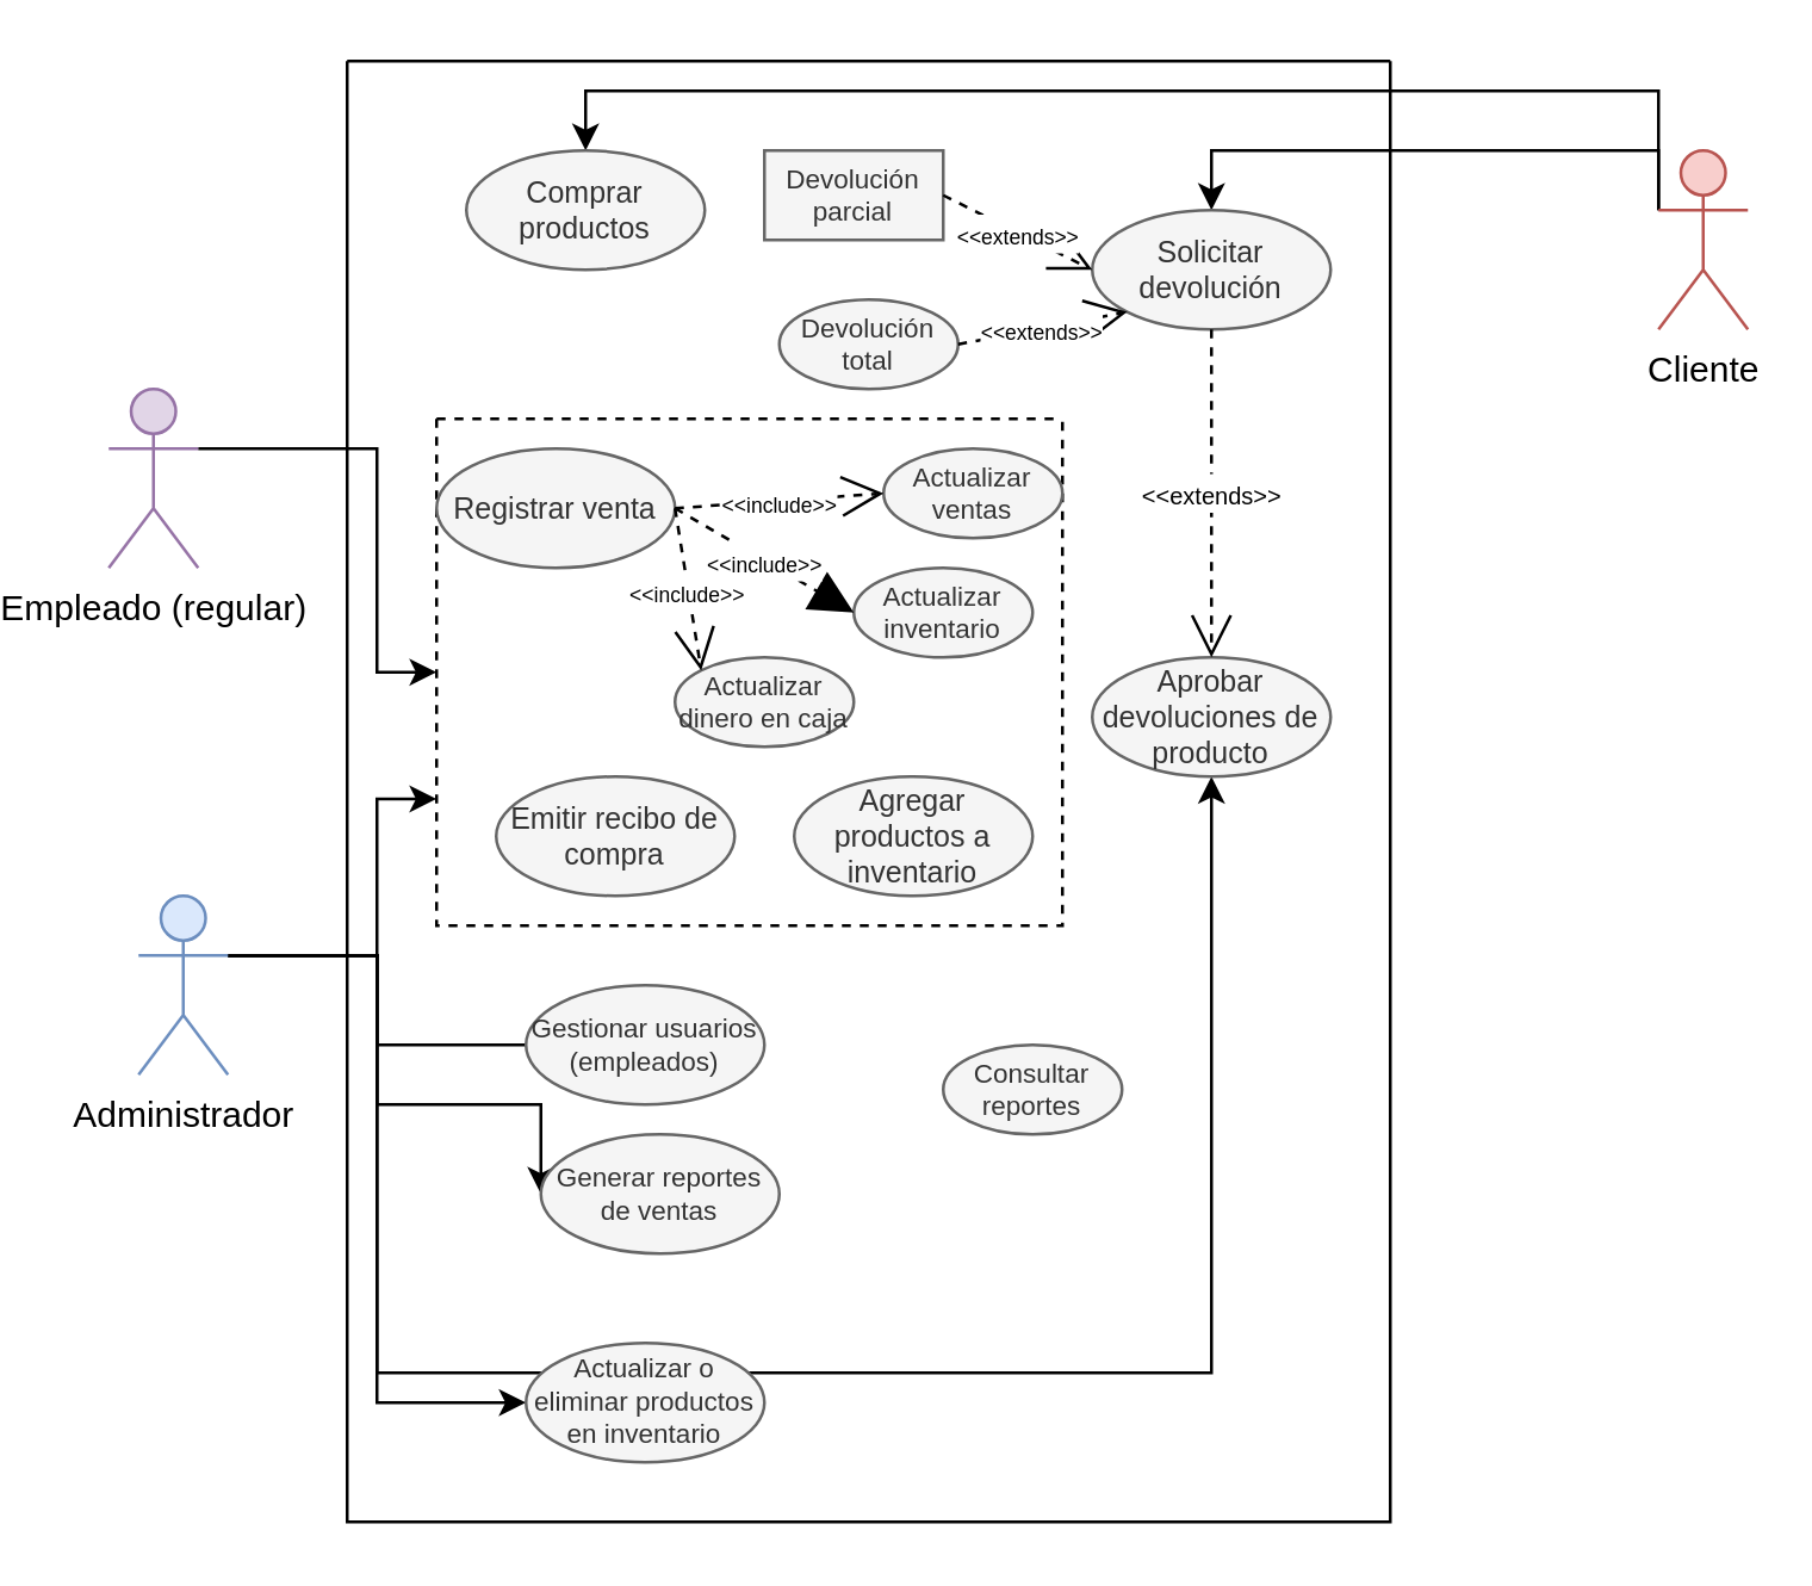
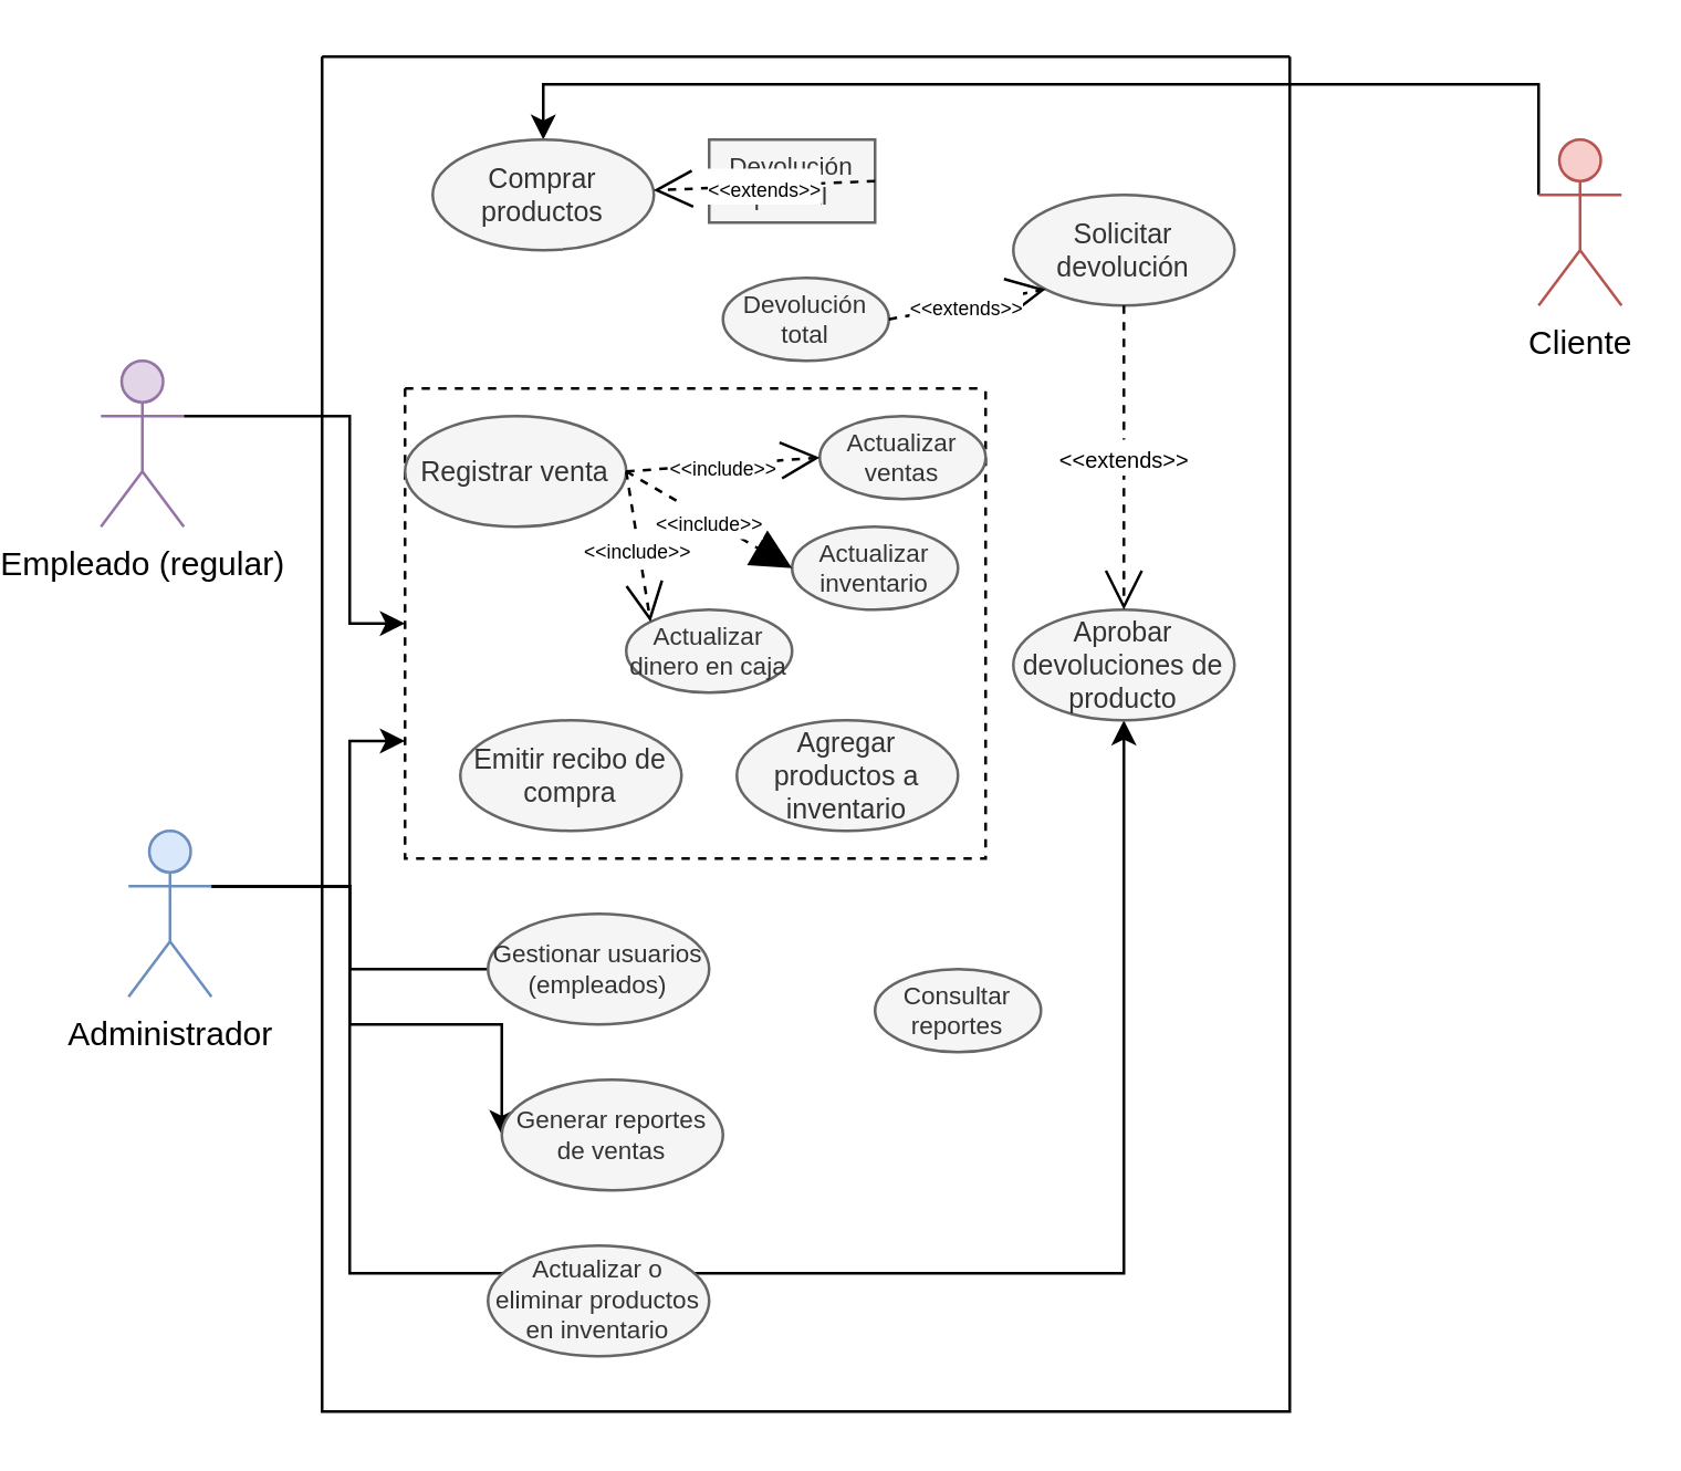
- <mxCell id="4" style="edgeStyle=orthogonalEdgeStyle;rounded=0;orthogonalLoop=1;jettySize=auto;html=1;exitX=0;exitY=0.333;exitDx=0;exitDy=0;exitPerimeter=0;entryX=0.5;entryY=0;entryDx=0;entryDy=0;" edge="1" parent="1" source="6" target="15"><mxGeometry relative="1" as="geometry"><Array as="points"><mxPoint x="540" y="50" /><mxPoint x="390" y="50" /></Array></mxGeometry></mxCell>
- <mxCell id="32" value="&lt;font style=&quot;font-size: 7px;&quot;&gt;&amp;lt;&amp;lt;extends&amp;gt;&amp;gt;&lt;/font&gt;" style="endArrow=open;endSize=12;dashed=1;html=1;rounded=0;exitX=1;exitY=0.5;exitDx=0;exitDy=0;entryX=0;entryY=0.5;entryDx=0;entryDy=0;" edge="1" parent="13" source="31" target="15"><mxGeometry width="160" relative="1" as="geometry"><mxPoint x="90" y="80" as="sourcePoint" /><mxPoint x="140" y="140" as="targetPoint" /></mxGeometry></mxCell>
+ <mxCell id="32" value="&lt;font style=&quot;font-size: 7px;&quot;&gt;&amp;lt;&amp;lt;extends&amp;gt;&amp;gt;&lt;/font&gt;" style="endArrow=open;endSize=12;dashed=1;html=1;rounded=0;exitX=1;exitY=0.5;exitDx=0;exitDy=0;" edge="1" parent="13" source="31" target="14"><mxGeometry width="160" relative="1" as="geometry"><mxPoint x="90" y="80" as="sourcePoint" /><mxPoint x="140" y="140" as="targetPoint" /></mxGeometry></mxCell>
- <mxCell id="35" value="Generar reportes de ventas" style="ellipse;whiteSpace=wrap;html=1;fontSize=9;fillColor=#f5f5f5;fontColor=#333333;strokeColor=#666666;" vertex="1" parent="13"><mxGeometry x="65" y="360" width="80" height="40" as="geometry" /></mxCell>
+ <mxCell id="35" value="Generar reportes de ventas" style="ellipse;whiteSpace=wrap;html=1;fontSize=9;fillColor=#f5f5f5;fontColor=#333333;strokeColor=#666666;" vertex="1" parent="13"><mxGeometry x="65" y="370" width="80" height="40" as="geometry" /></mxCell>
- <mxCell id="10" style="edgeStyle=orthogonalEdgeStyle;rounded=0;orthogonalLoop=1;jettySize=auto;html=1;exitX=1;exitY=0.333;exitDx=0;exitDy=0;exitPerimeter=0;entryX=0;entryY=0.5;entryDx=0;entryDy=0;" edge="1" parent="1" source="12" target="17"><mxGeometry relative="1" as="geometry" /></mxCell>
